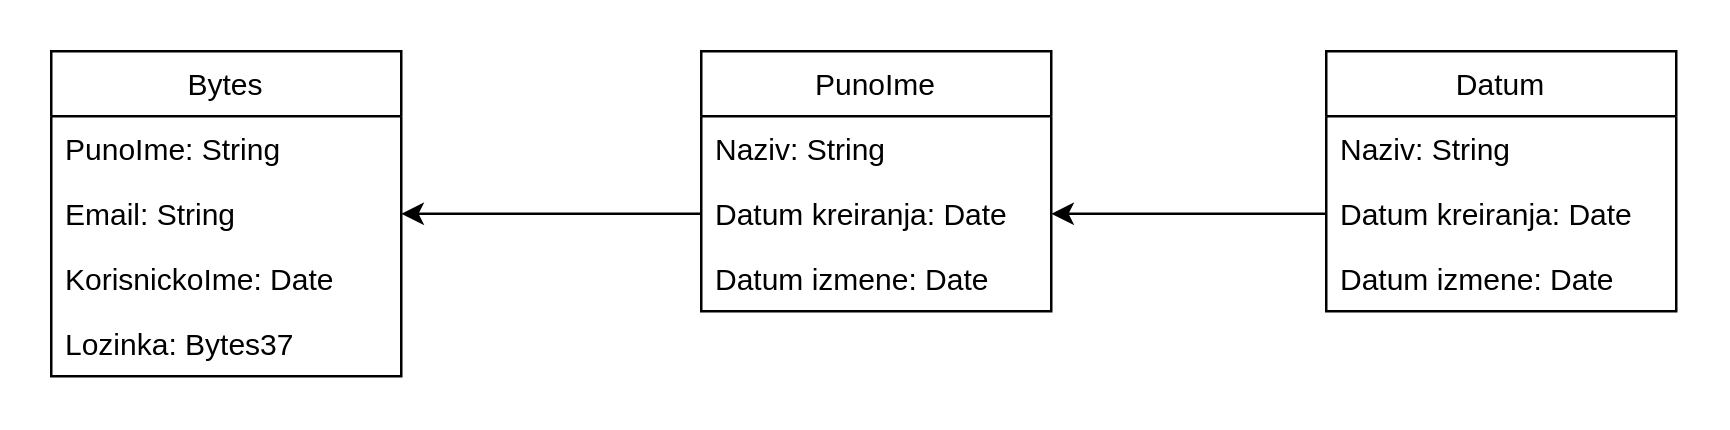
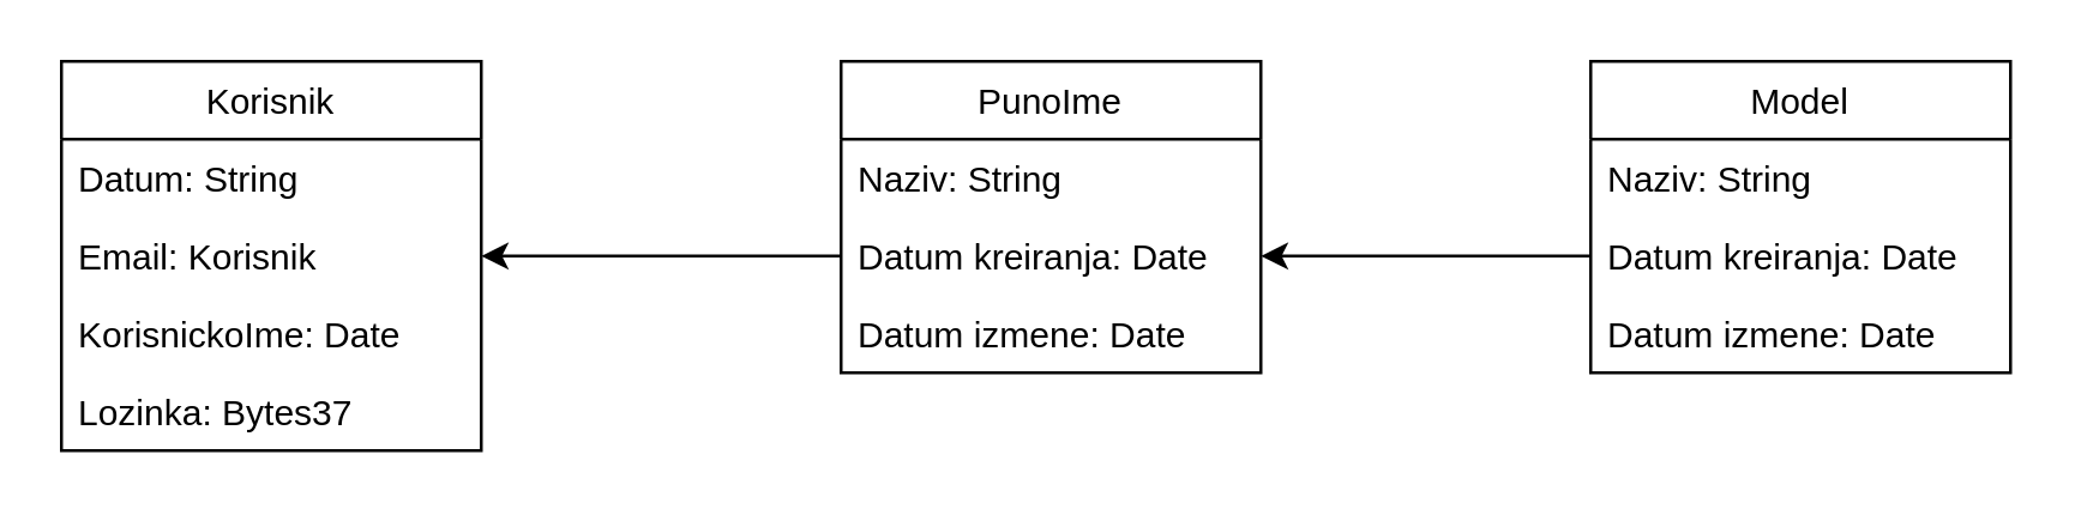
- <mxCell id="2" value="Bytes" style="swimlane;fontStyle=0;childLayout=stackLayout;horizontal=1;startSize=26;fillColor=none;horizontalStack=0;resizeParent=1;resizeParentMax=0;resizeLast=0;collapsible=1;marginBottom=0;" vertex="1" parent="1"><mxGeometry x="20" y="20" width="140" height="130" as="geometry" /></mxCell>
+ <mxCell id="2" value="Korisnik" style="swimlane;fontStyle=0;childLayout=stackLayout;horizontal=1;startSize=26;fillColor=none;horizontalStack=0;resizeParent=1;resizeParentMax=0;resizeLast=0;collapsible=1;marginBottom=0;" vertex="1" parent="1"><mxGeometry x="20" y="20" width="140" height="130" as="geometry" /></mxCell>
- <mxCell id="11" value="Datum" style="swimlane;fontStyle=0;childLayout=stackLayout;horizontal=1;startSize=26;fillColor=none;horizontalStack=0;resizeParent=1;resizeParentMax=0;resizeLast=0;collapsible=1;marginBottom=0;" vertex="1" parent="1"><mxGeometry x="530" y="20" width="140" height="104" as="geometry" /></mxCell>
+ <mxCell id="11" value="Model" style="swimlane;fontStyle=0;childLayout=stackLayout;horizontal=1;startSize=26;fillColor=none;horizontalStack=0;resizeParent=1;resizeParentMax=0;resizeLast=0;collapsible=1;marginBottom=0;" vertex="1" parent="1"><mxGeometry x="530" y="20" width="140" height="104" as="geometry" /></mxCell>
- <mxCell id="3" value="PunoIme: String " style="text;strokeColor=none;fillColor=none;align=left;verticalAlign=top;spacingLeft=4;spacingRight=4;overflow=hidden;rotatable=0;points=[[0,0.5],[1,0.5]];portConstraint=eastwest;" vertex="1" parent="2"><mxGeometry y="26" width="140" height="26" as="geometry" /></mxCell>
+ <mxCell id="3" value="Datum: String " style="text;strokeColor=none;fillColor=none;align=left;verticalAlign=top;spacingLeft=4;spacingRight=4;overflow=hidden;rotatable=0;points=[[0,0.5],[1,0.5]];portConstraint=eastwest;" vertex="1" parent="2"><mxGeometry y="26" width="140" height="26" as="geometry" /></mxCell>
- <mxCell id="4" value="Email: String" style="text;strokeColor=none;fillColor=none;align=left;verticalAlign=top;spacingLeft=4;spacingRight=4;overflow=hidden;rotatable=0;points=[[0,0.5],[1,0.5]];portConstraint=eastwest;" vertex="1" parent="2"><mxGeometry y="52" width="140" height="26" as="geometry" /></mxCell>
+ <mxCell id="4" value="Email: Korisnik" style="text;strokeColor=none;fillColor=none;align=left;verticalAlign=top;spacingLeft=4;spacingRight=4;overflow=hidden;rotatable=0;points=[[0,0.5],[1,0.5]];portConstraint=eastwest;" vertex="1" parent="2"><mxGeometry y="52" width="140" height="26" as="geometry" /></mxCell>
